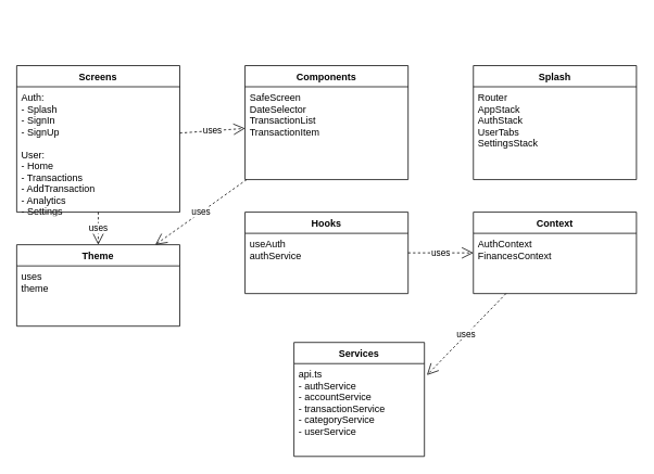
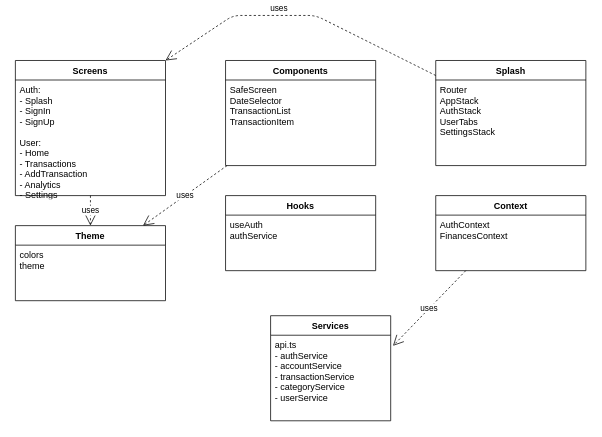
+ <mxCell id="17" value="uses" style="endArrow=open;endSize=12;dashed=1;html=1;entryX=1;entryY=0;entryDx=0;entryDy=0;" parent="1" source="8" target="4" edge="1"><mxGeometry x="0.153" y="-10" relative="1" as="geometry"><Array as="points"><mxPoint x="420" y="20" /><mxPoint x="310" y="20" /></Array><mxPoint x="1" as="offset" /></mxGeometry></mxCell>
- <mxCell id="16" value="uses" style="endArrow=open;endSize=12;dashed=1;html=1;" parent="1" source="4" target="6" edge="1"><mxGeometry relative="1" as="geometry" /></mxCell>
- <mxCell id="18" value="uses" style="endArrow=open;endSize=12;dashed=1;html=1;" parent="1" source="10" target="12" edge="1"><mxGeometry relative="1" as="geometry" /></mxCell>
- <mxCell id="15" value="uses&#10;theme" style="text;strokeColor=none;fillColor=none;align=left;verticalAlign=top;spacingLeft=4;spacingRight=4;overflow=hidden;rotatable=0;points=[[0,0.5],[1,0.5]];portConstraint=eastwest;" parent="14" vertex="1"><mxGeometry y="26" width="200" height="74" as="geometry" /></mxCell>
+ <mxCell id="15" value="colors&#10;theme" style="text;strokeColor=none;fillColor=none;align=left;verticalAlign=top;spacingLeft=4;spacingRight=4;overflow=hidden;rotatable=0;points=[[0,0.5],[1,0.5]];portConstraint=eastwest;" parent="14" vertex="1"><mxGeometry y="26" width="200" height="74" as="geometry" /></mxCell>
